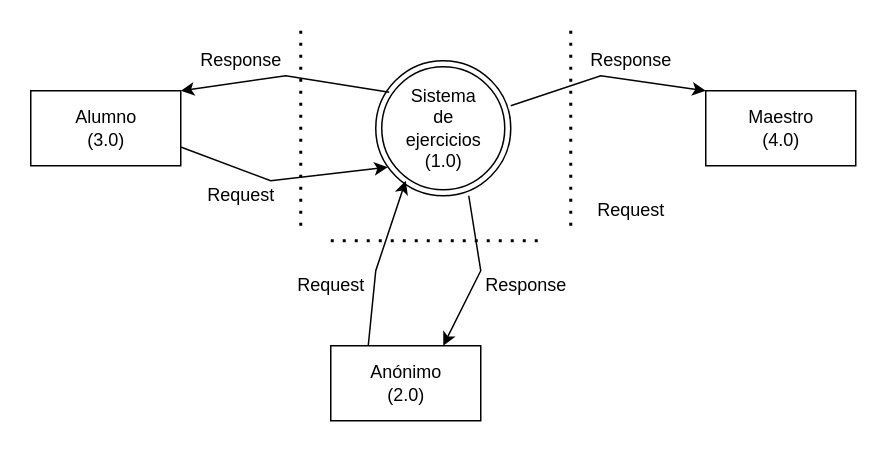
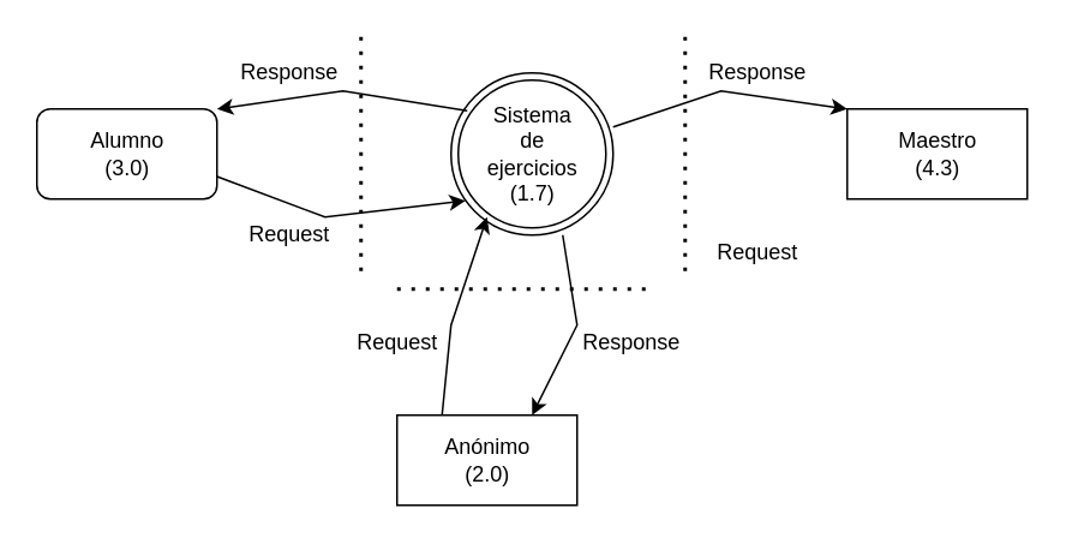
- <mxCell id="5" value="&lt;div&gt;Alumno&lt;/div&gt;&lt;div&gt;(3.0)&lt;/div&gt;" style="html=1;dashed=0;whitespace=wrap;" vertex="1" parent="1"><mxGeometry x="20" y="60" width="100" height="50" as="geometry" /></mxCell>
+ <mxCell id="5" value="&lt;div&gt;Alumno&lt;/div&gt;&lt;div&gt;(3.0)&lt;/div&gt;" style="html=1;dashed=0;whitespace=wrap;rounded=1;" vertex="1" parent="1"><mxGeometry x="20" y="60" width="100" height="50" as="geometry" /></mxCell>
- <mxCell id="2" value="&lt;div&gt;Sistema&lt;/div&gt;&lt;div&gt;de&lt;/div&gt;&lt;div&gt;ejercicios&lt;/div&gt;&lt;div&gt;(1.0)&lt;br&gt;&lt;/div&gt;" style="ellipse;shape=doubleEllipse;html=1;dashed=0;whitespace=wrap;aspect=fixed;" vertex="1" parent="1"><mxGeometry x="250" y="40" width="90" height="90" as="geometry" /></mxCell>
+ <mxCell id="2" value="&lt;div&gt;Sistema&lt;/div&gt;&lt;div&gt;de&lt;/div&gt;&lt;div&gt;ejercicios&lt;/div&gt;&lt;div&gt;(1.7)&lt;br&gt;&lt;/div&gt;" style="ellipse;shape=doubleEllipse;html=1;dashed=0;whitespace=wrap;aspect=fixed;" vertex="1" parent="1"><mxGeometry x="250" y="40" width="90" height="90" as="geometry" /></mxCell>
- <mxCell id="3" value="&lt;div&gt;Maestro&lt;/div&gt;&lt;div&gt;(4.0)&lt;/div&gt;" style="html=1;dashed=0;whitespace=wrap;" vertex="1" parent="1"><mxGeometry x="470" y="60" width="100" height="50" as="geometry" /></mxCell>
+ <mxCell id="3" value="&lt;div&gt;Maestro&lt;/div&gt;&lt;div&gt;(4.3)&lt;/div&gt;" style="html=1;dashed=0;whitespace=wrap;" vertex="1" parent="1"><mxGeometry x="470" y="60" width="100" height="50" as="geometry" /></mxCell>
